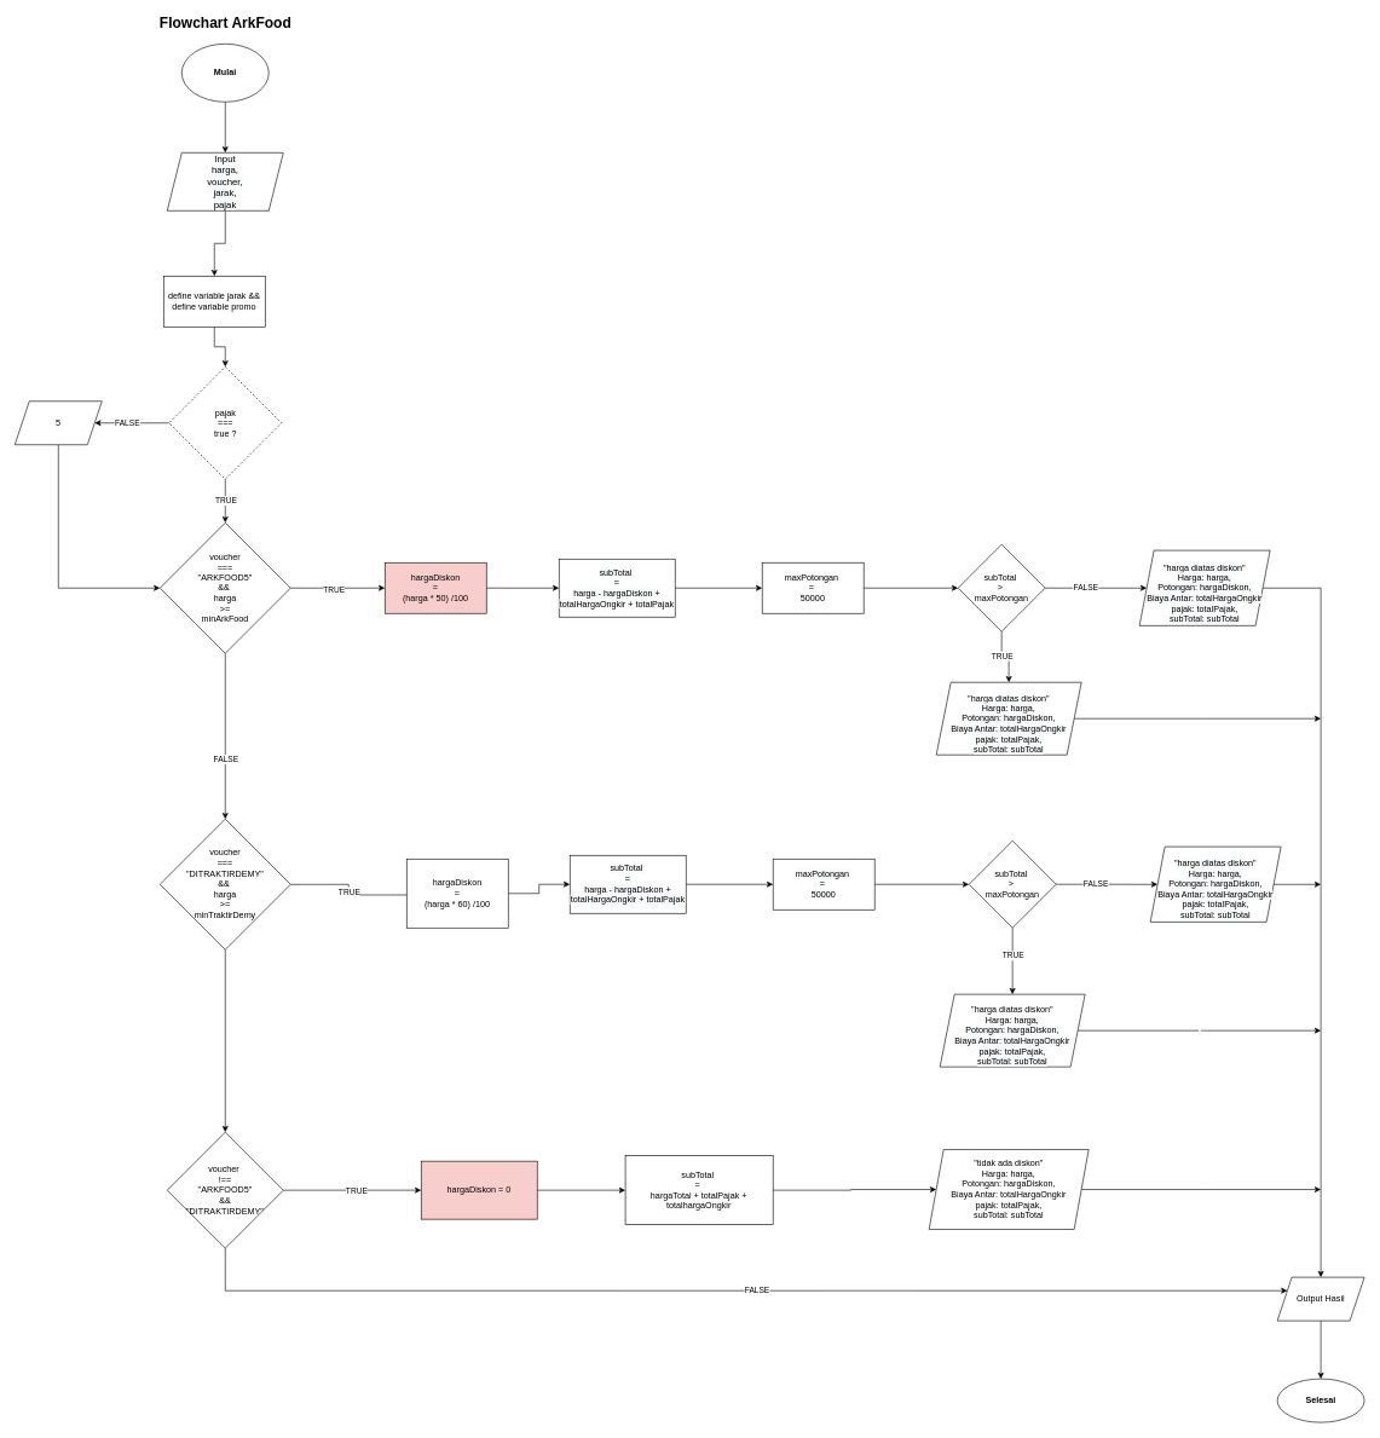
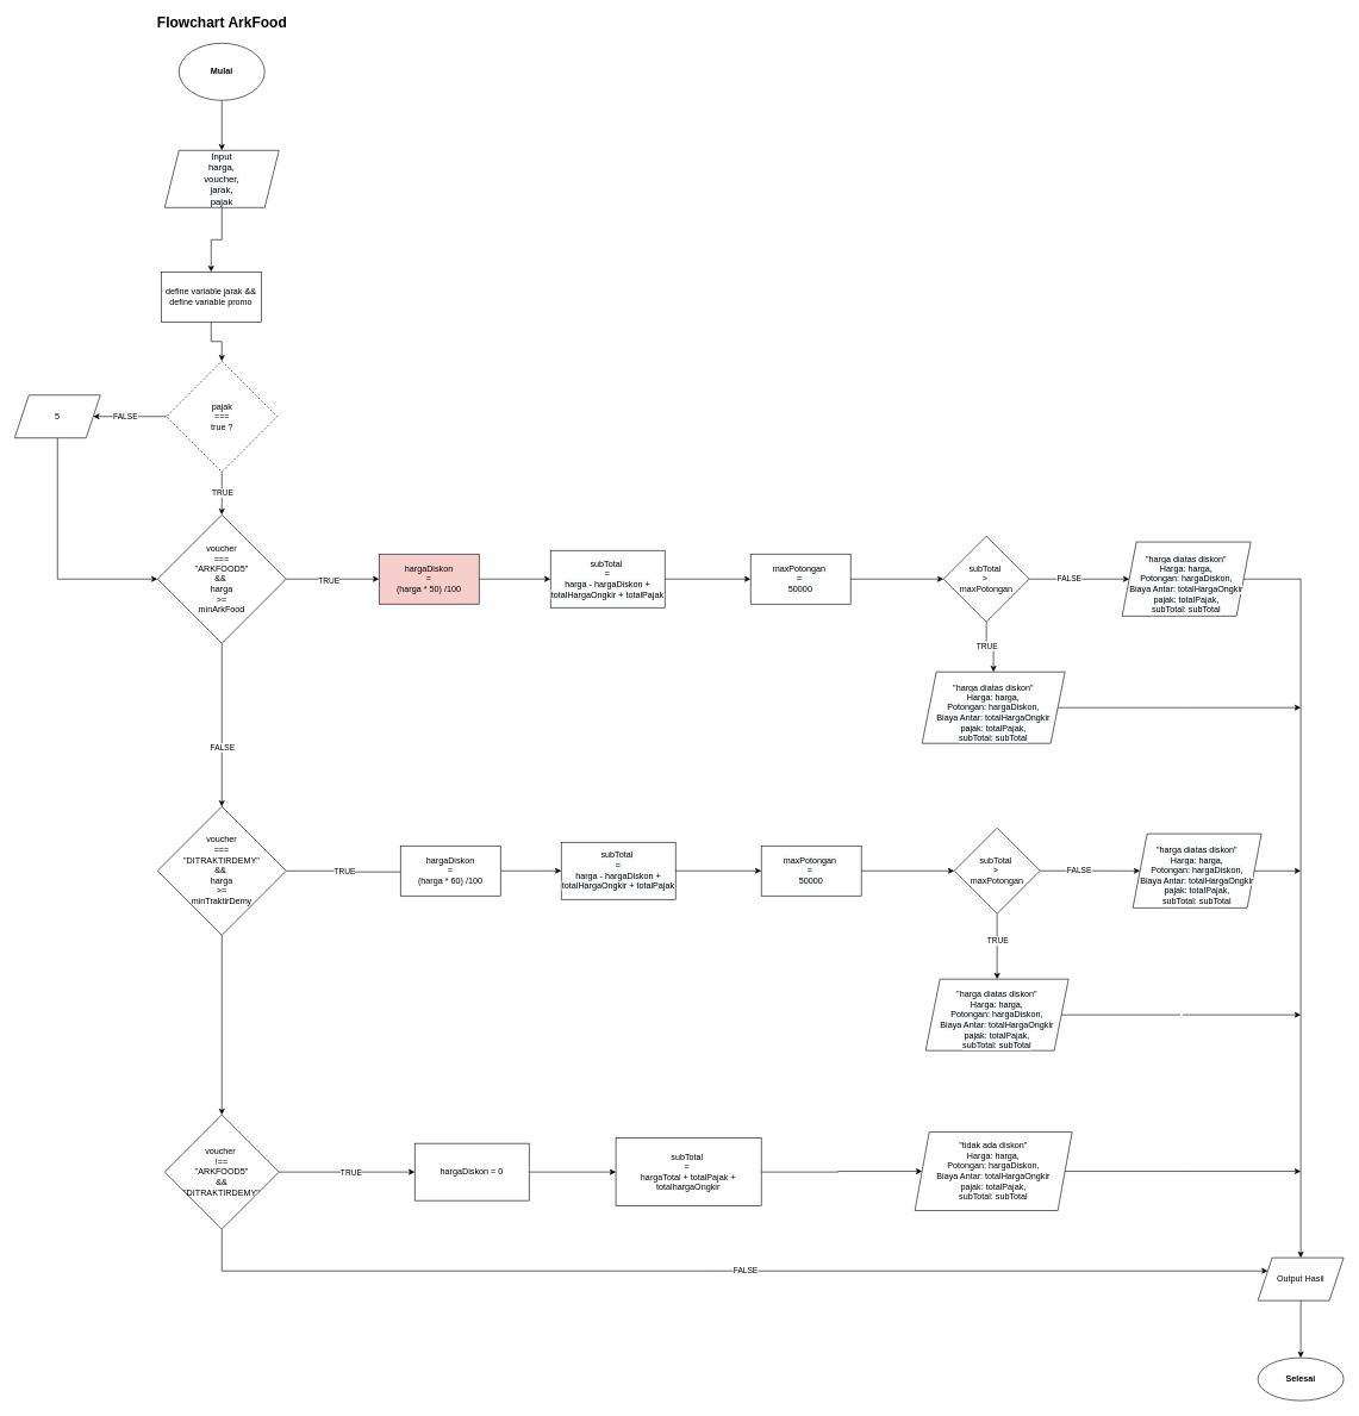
- <mxCell id="43" value="&lt;span&gt;hargaDiskon&lt;/span&gt;&lt;br&gt;&lt;span&gt;=&lt;/span&gt;&lt;br&gt;&lt;span&gt;(harga * 60) /100&lt;/span&gt;" style="whiteSpace=wrap;html=1;" vertex="1" parent="1"><mxGeometry x="560" y="1183.45" width="140" height="95" as="geometry" /></mxCell>
+ <mxCell id="43" value="&lt;span&gt;hargaDiskon&lt;/span&gt;&lt;br&gt;&lt;span&gt;=&lt;/span&gt;&lt;br&gt;&lt;span&gt;(harga * 60) /100&lt;/span&gt;" style="whiteSpace=wrap;html=1;" vertex="1" parent="1"><mxGeometry x="560" y="1183.45" width="140" height="70" as="geometry" /></mxCell>
- <mxCell id="62" value="hargaDiskon = 0" style="whiteSpace=wrap;html=1;fillColor=#f8cecc;" vertex="1" parent="1"><mxGeometry x="580" y="1600" width="160" height="80" as="geometry" /></mxCell>
+ <mxCell id="62" value="hargaDiskon = 0" style="whiteSpace=wrap;html=1;" vertex="1" parent="1"><mxGeometry x="580" y="1600" width="160" height="80" as="geometry" /></mxCell>
